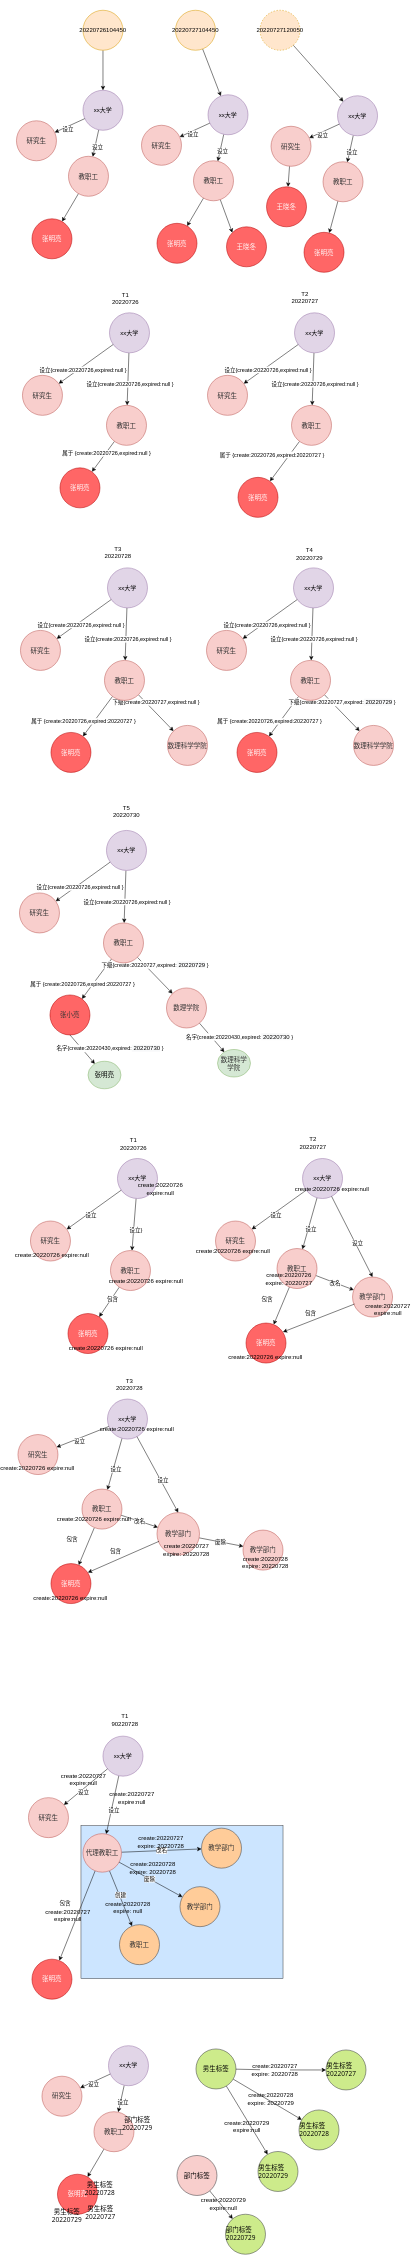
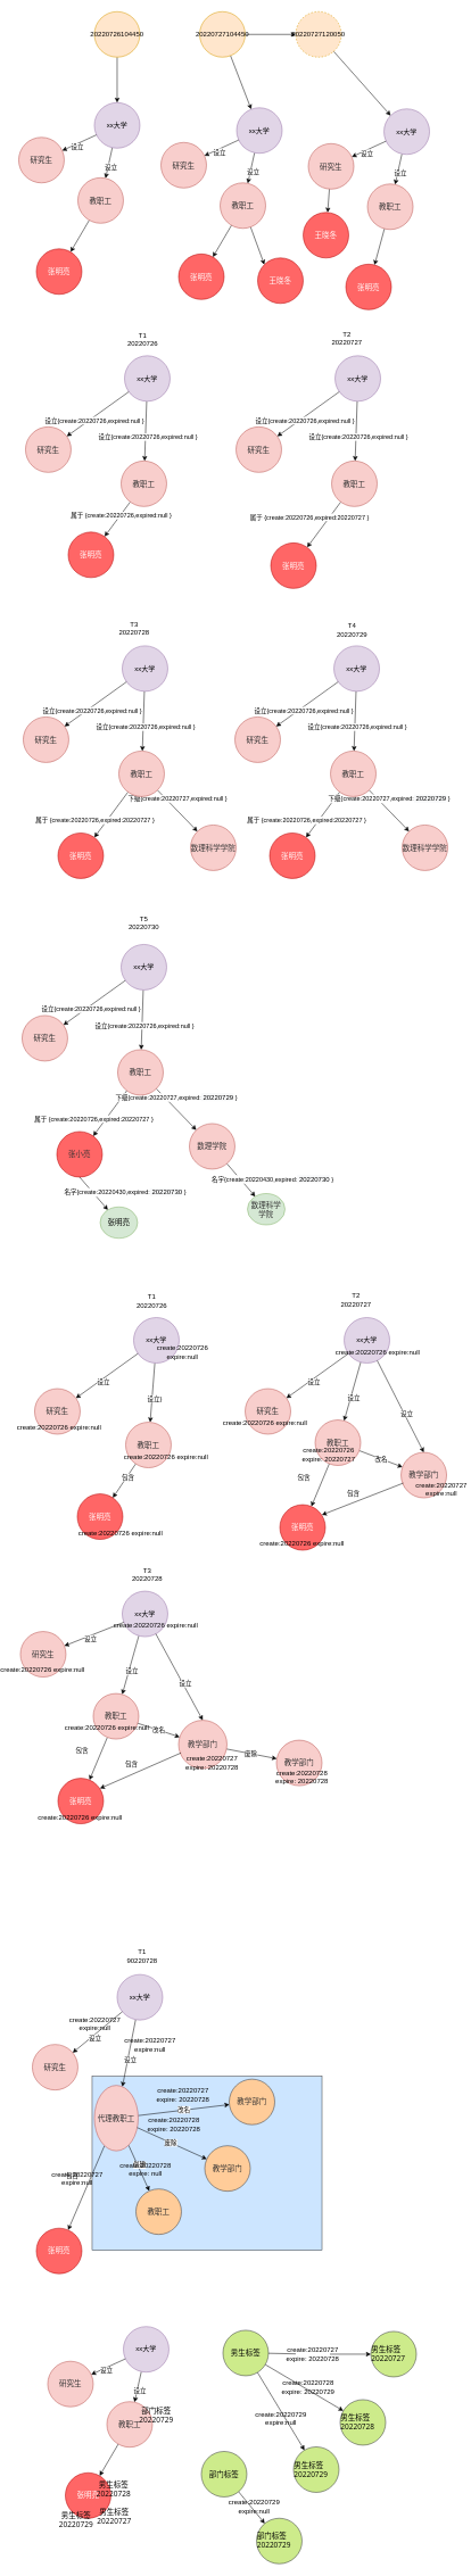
+ <mxCell id="6" value="" style="edgeStyle=orthogonalEdgeStyle;rounded=0;orthogonalLoop=1;jettySize=auto;html=1;" edge="1" parent="1" source="8" target="10"><mxGeometry relative="1" as="geometry" /></mxCell>
- <mxCell id="180" value="&lt;span style=&quot;color: rgb(51, 51, 51); font-family: &amp;quot;Open Sans&amp;quot;, HelveticaNeue-Light, &amp;quot;Helvetica Neue Light&amp;quot;, &amp;quot;Helvetica Neue&amp;quot;, Helvetica, Arial, sans-serif; font-size: 13px; text-align: start;&quot;&gt;代理教职工&lt;/span&gt;" style="ellipse;whiteSpace=wrap;html=1;aspect=fixed;fillColor=#f8cecc;strokeColor=#b85450;" vertex="1" parent="1"><mxGeometry x="153" y="3666" width="77" height="77" as="geometry" /></mxCell>
+ <mxCell id="180" value="&lt;span style=&quot;color: rgb(51, 51, 51); font-family: &amp;quot;Open Sans&amp;quot;, HelveticaNeue-Light, &amp;quot;Helvetica Neue Light&amp;quot;, &amp;quot;Helvetica Neue&amp;quot;, Helvetica, Arial, sans-serif; font-size: 13px; text-align: start;&quot;&gt;代理教职工&lt;/span&gt;" style="ellipse;whiteSpace=wrap;html=1;aspect=fixed;fillColor=#f8cecc;strokeColor=#b85450;" vertex="1" parent="1"><mxGeometry x="153" y="3666" width="77" height="115" as="geometry" /></mxCell>
- <mxCell id="219" value="&lt;div style=&quot;text-align: start;&quot;&gt;&lt;span style=&quot;background-color: initial; font-size: 13px;&quot;&gt;&lt;font face=&quot;Open Sans, HelveticaNeue-Light, Helvetica Neue Light, Helvetica Neue, Helvetica, Arial, sans-serif&quot;&gt;部门标签&lt;/font&gt;&lt;/span&gt;&lt;/div&gt;" style="ellipse;whiteSpace=wrap;html=1;aspect=fixed;fillColor=#f8cecc;strokeColor=#36393d;" vertex="1" parent="1"><mxGeometry x="340.95" y="4309.5" width="80" height="80" as="geometry" /></mxCell>
+ <mxCell id="219" value="&lt;div style=&quot;text-align: start;&quot;&gt;&lt;span style=&quot;background-color: initial; font-size: 13px;&quot;&gt;&lt;font face=&quot;Open Sans, HelveticaNeue-Light, Helvetica Neue Light, Helvetica Neue, Helvetica, Arial, sans-serif&quot;&gt;部门标签&lt;/font&gt;&lt;/span&gt;&lt;/div&gt;" style="ellipse;whiteSpace=wrap;html=1;aspect=fixed;fillColor=#cdeb8b;strokeColor=#36393d;" vertex="1" parent="1"><mxGeometry x="340.95" y="4309.5" width="80" height="80" as="geometry" /></mxCell>
